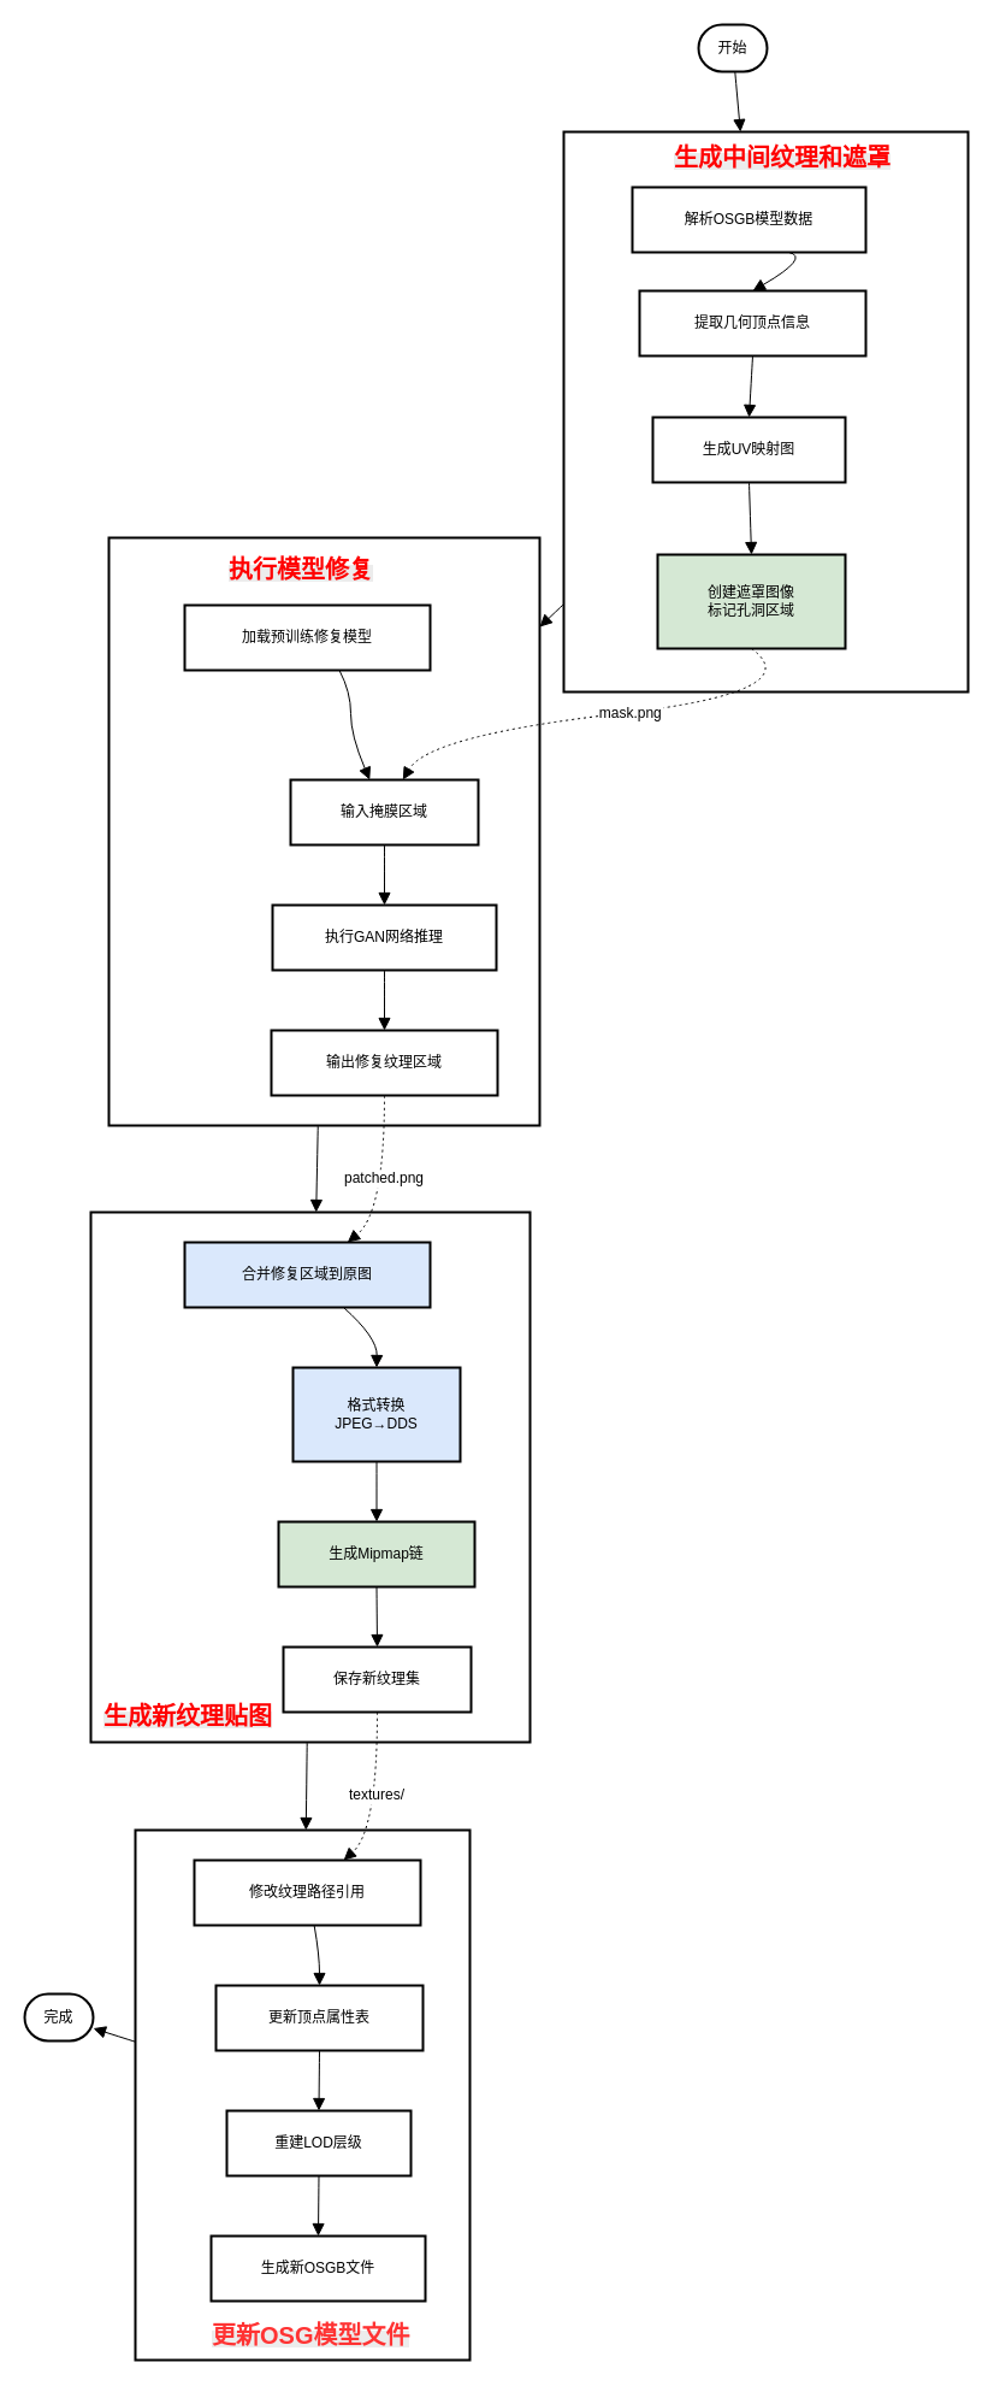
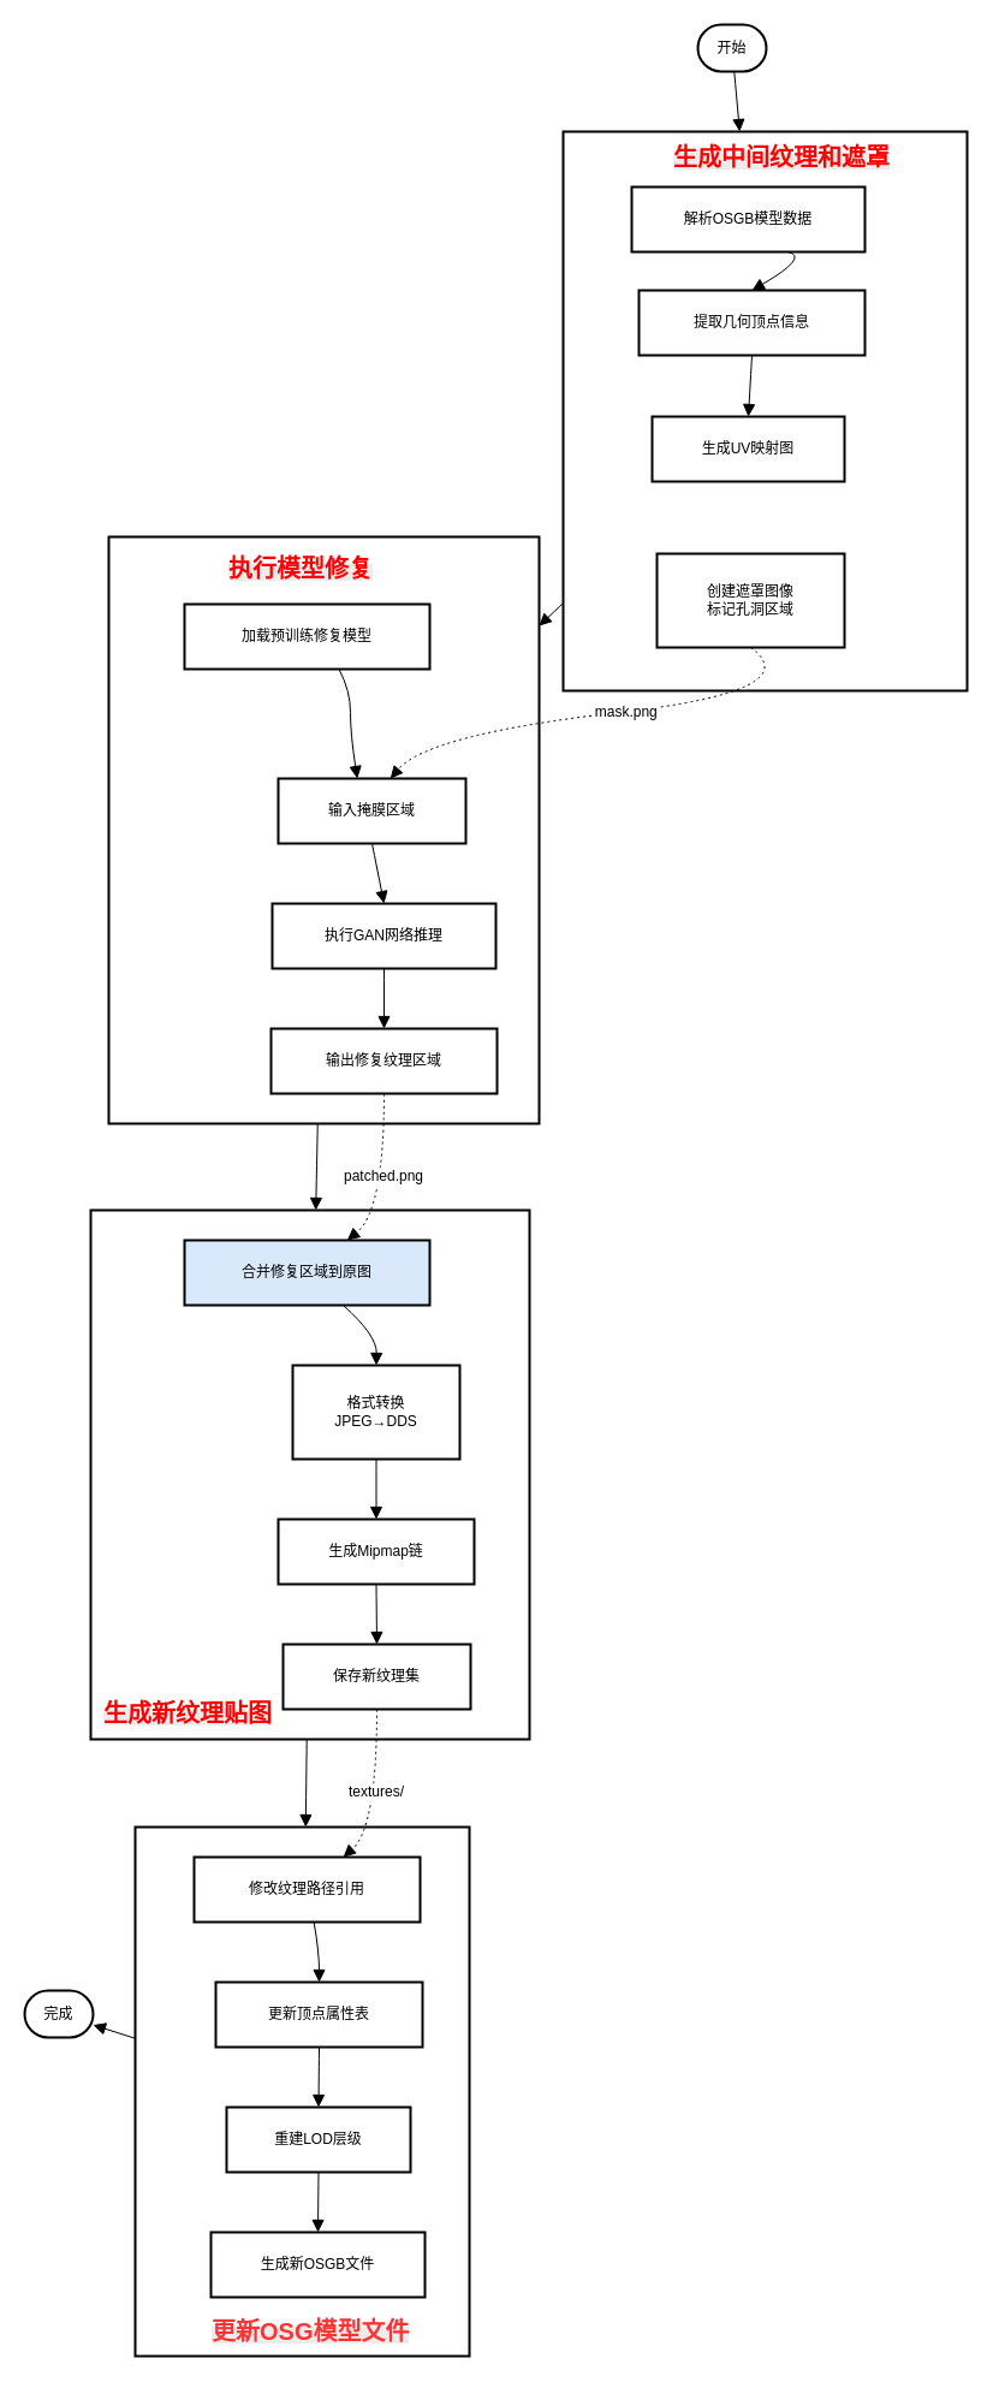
- <mxCell id="26" value="" style="curved=1;startArrow=none;endArrow=block;exitX=0.5;exitY=1;entryX=0.5;entryY=0;rounded=0;fontSize=12;startSize=8;endSize=8;" edge="1" parent="1" source="9" target="10"><mxGeometry relative="1" as="geometry"><Array as="points" /></mxGeometry></mxCell>
- <mxCell id="10" value="创建遮罩图像&#10;标记孔洞区域" style="whiteSpace=wrap;strokeWidth=2;fillColor=#d5e8d4;" vertex="1" parent="1"><mxGeometry x="546" y="460" width="156" height="78" as="geometry" /></mxCell>
+ <mxCell id="10" value="创建遮罩图像&#10;标记孔洞区域" style="whiteSpace=wrap;strokeWidth=2;" vertex="1" parent="1"><mxGeometry x="546" y="460" width="156" height="78" as="geometry" /></mxCell>
- <mxCell id="12" value="输入掩膜区域" style="whiteSpace=wrap;strokeWidth=2;" vertex="1" parent="1"><mxGeometry x="241" y="647" width="156" height="54" as="geometry" /></mxCell>
+ <mxCell id="12" value="输入掩膜区域" style="whiteSpace=wrap;strokeWidth=2;" vertex="1" parent="1"><mxGeometry x="231" y="647" width="156" height="54" as="geometry" /></mxCell>
- <mxCell id="16" value="格式转换&#10;JPEG→DDS" style="whiteSpace=wrap;strokeWidth=2;fillColor=#dae8fc;" vertex="1" parent="1"><mxGeometry x="243" y="1135" width="139" height="78" as="geometry" /></mxCell>
+ <mxCell id="16" value="格式转换&#10;JPEG→DDS" style="whiteSpace=wrap;strokeWidth=2;" vertex="1" parent="1"><mxGeometry x="243" y="1135" width="139" height="78" as="geometry" /></mxCell>
- <mxCell id="17" value="生成Mipmap链" style="whiteSpace=wrap;strokeWidth=2;fillColor=#d5e8d4;" vertex="1" parent="1"><mxGeometry x="231" y="1263" width="163" height="54" as="geometry" /></mxCell>
+ <mxCell id="17" value="生成Mipmap链" style="whiteSpace=wrap;strokeWidth=2;" vertex="1" parent="1"><mxGeometry x="231" y="1263" width="163" height="54" as="geometry" /></mxCell>
